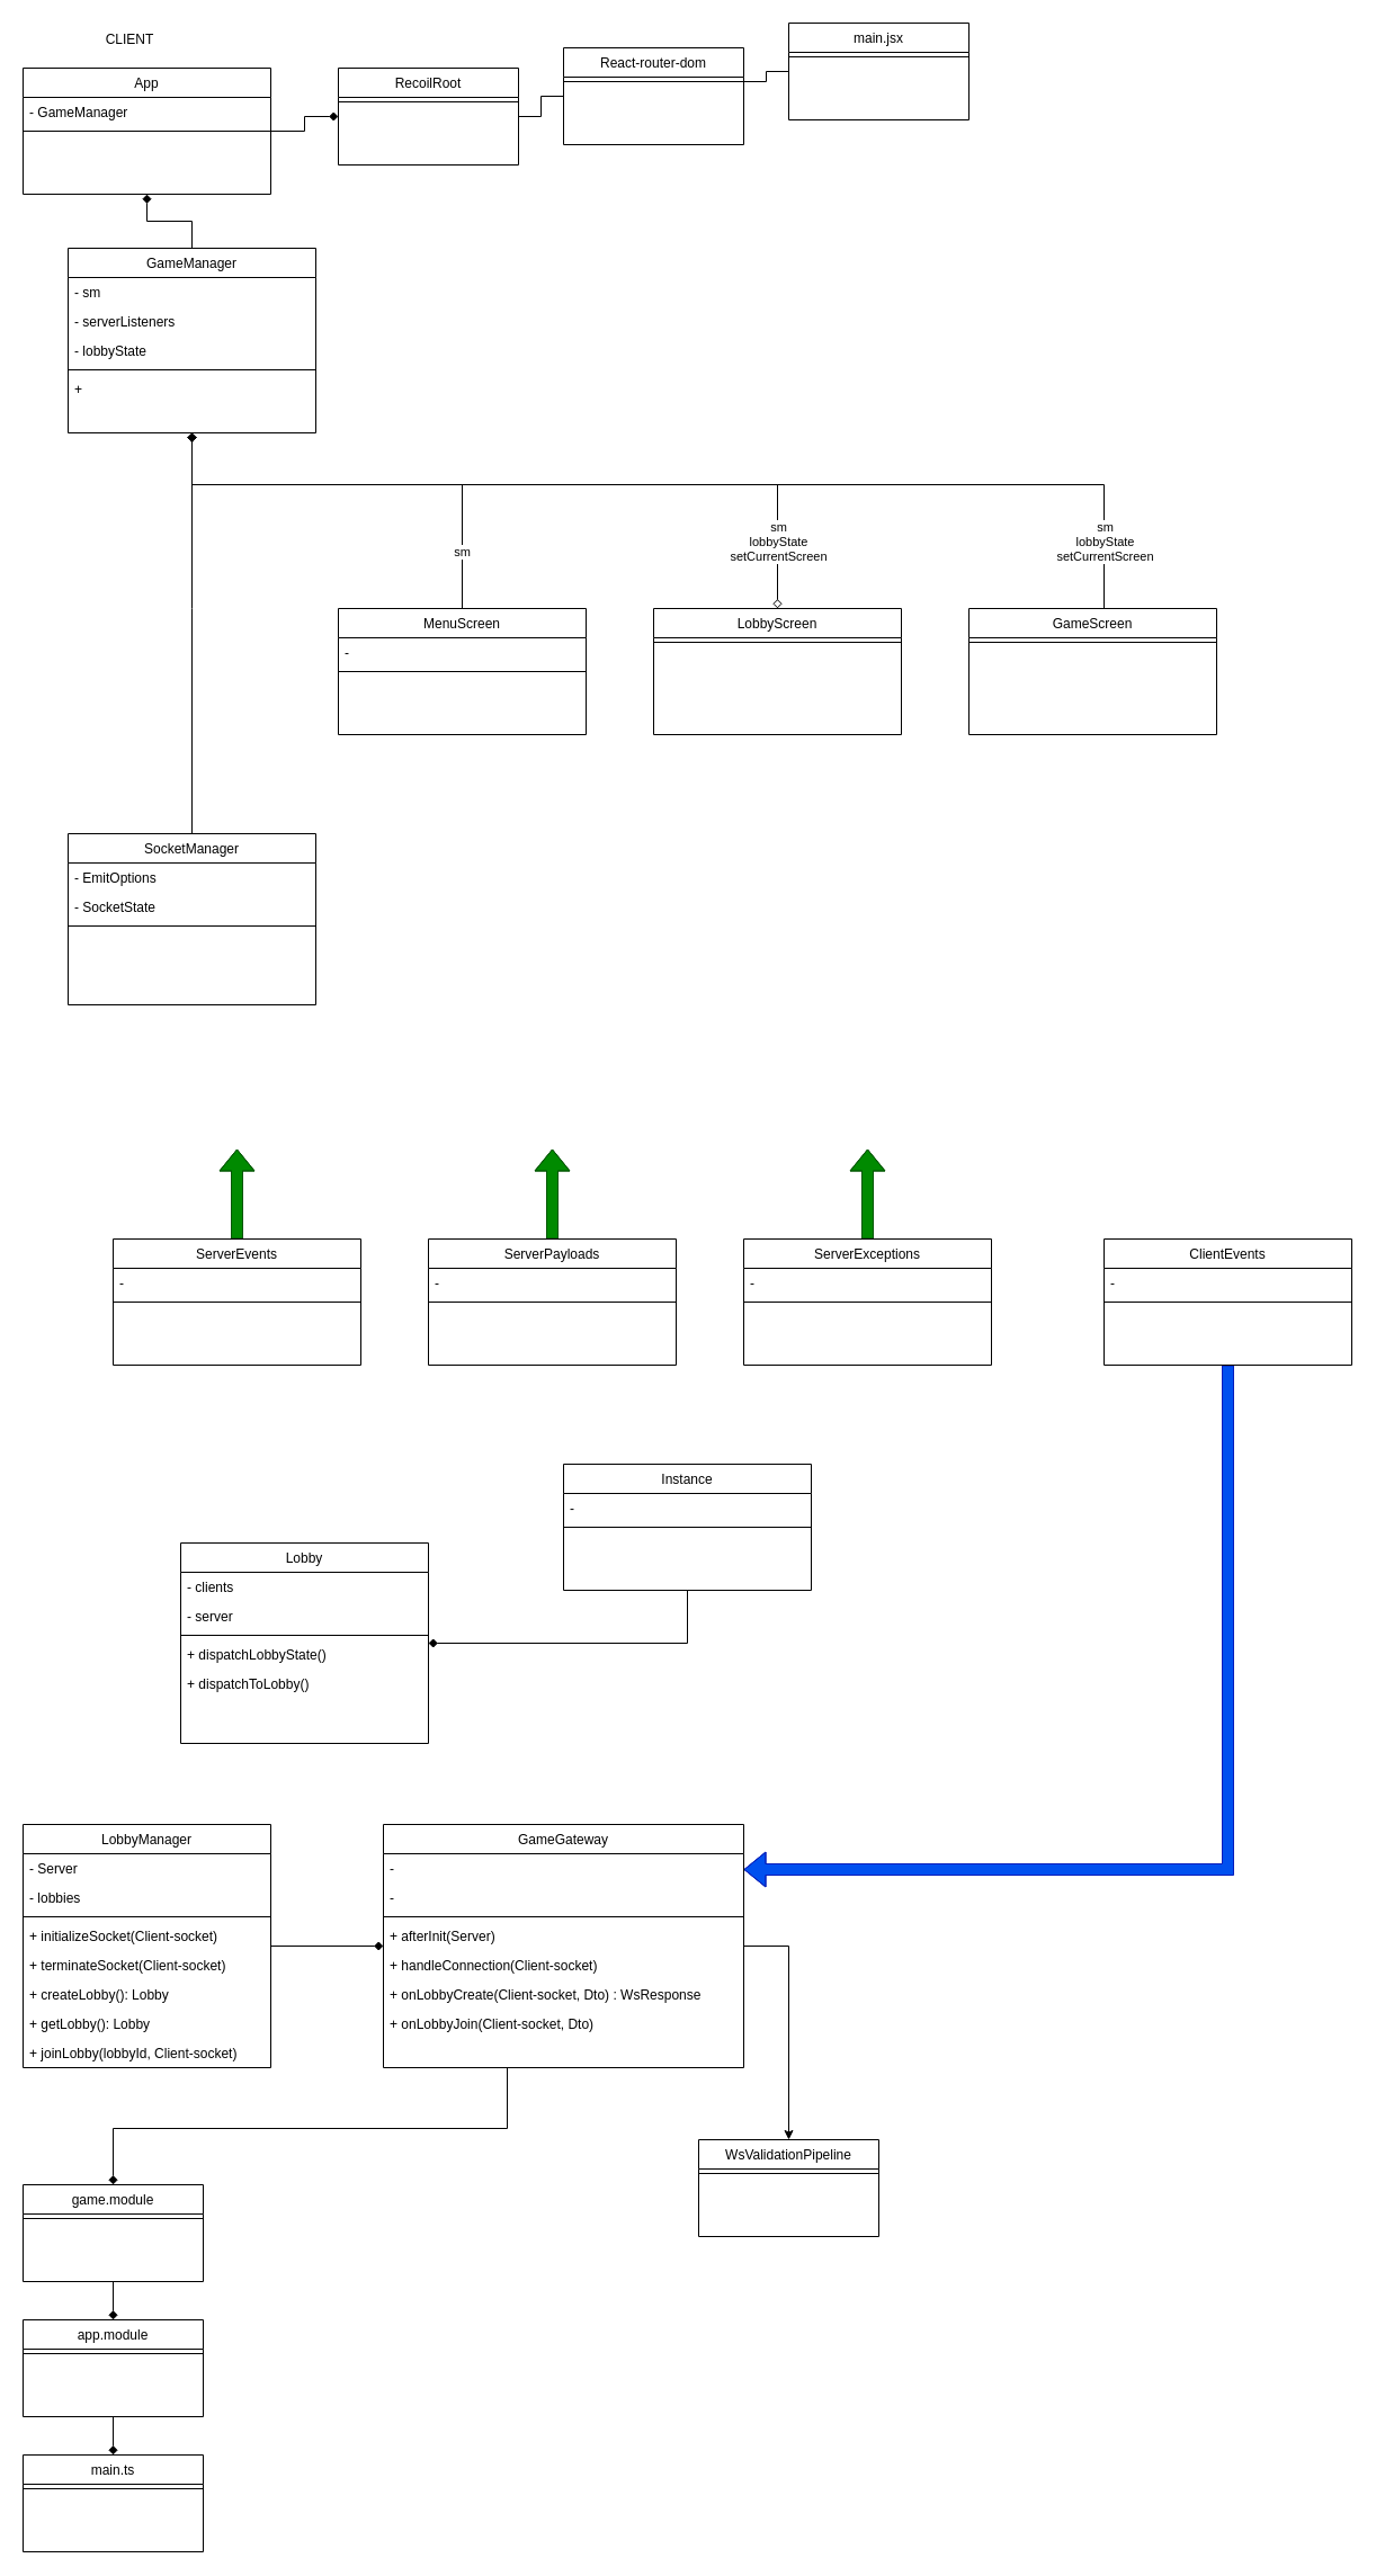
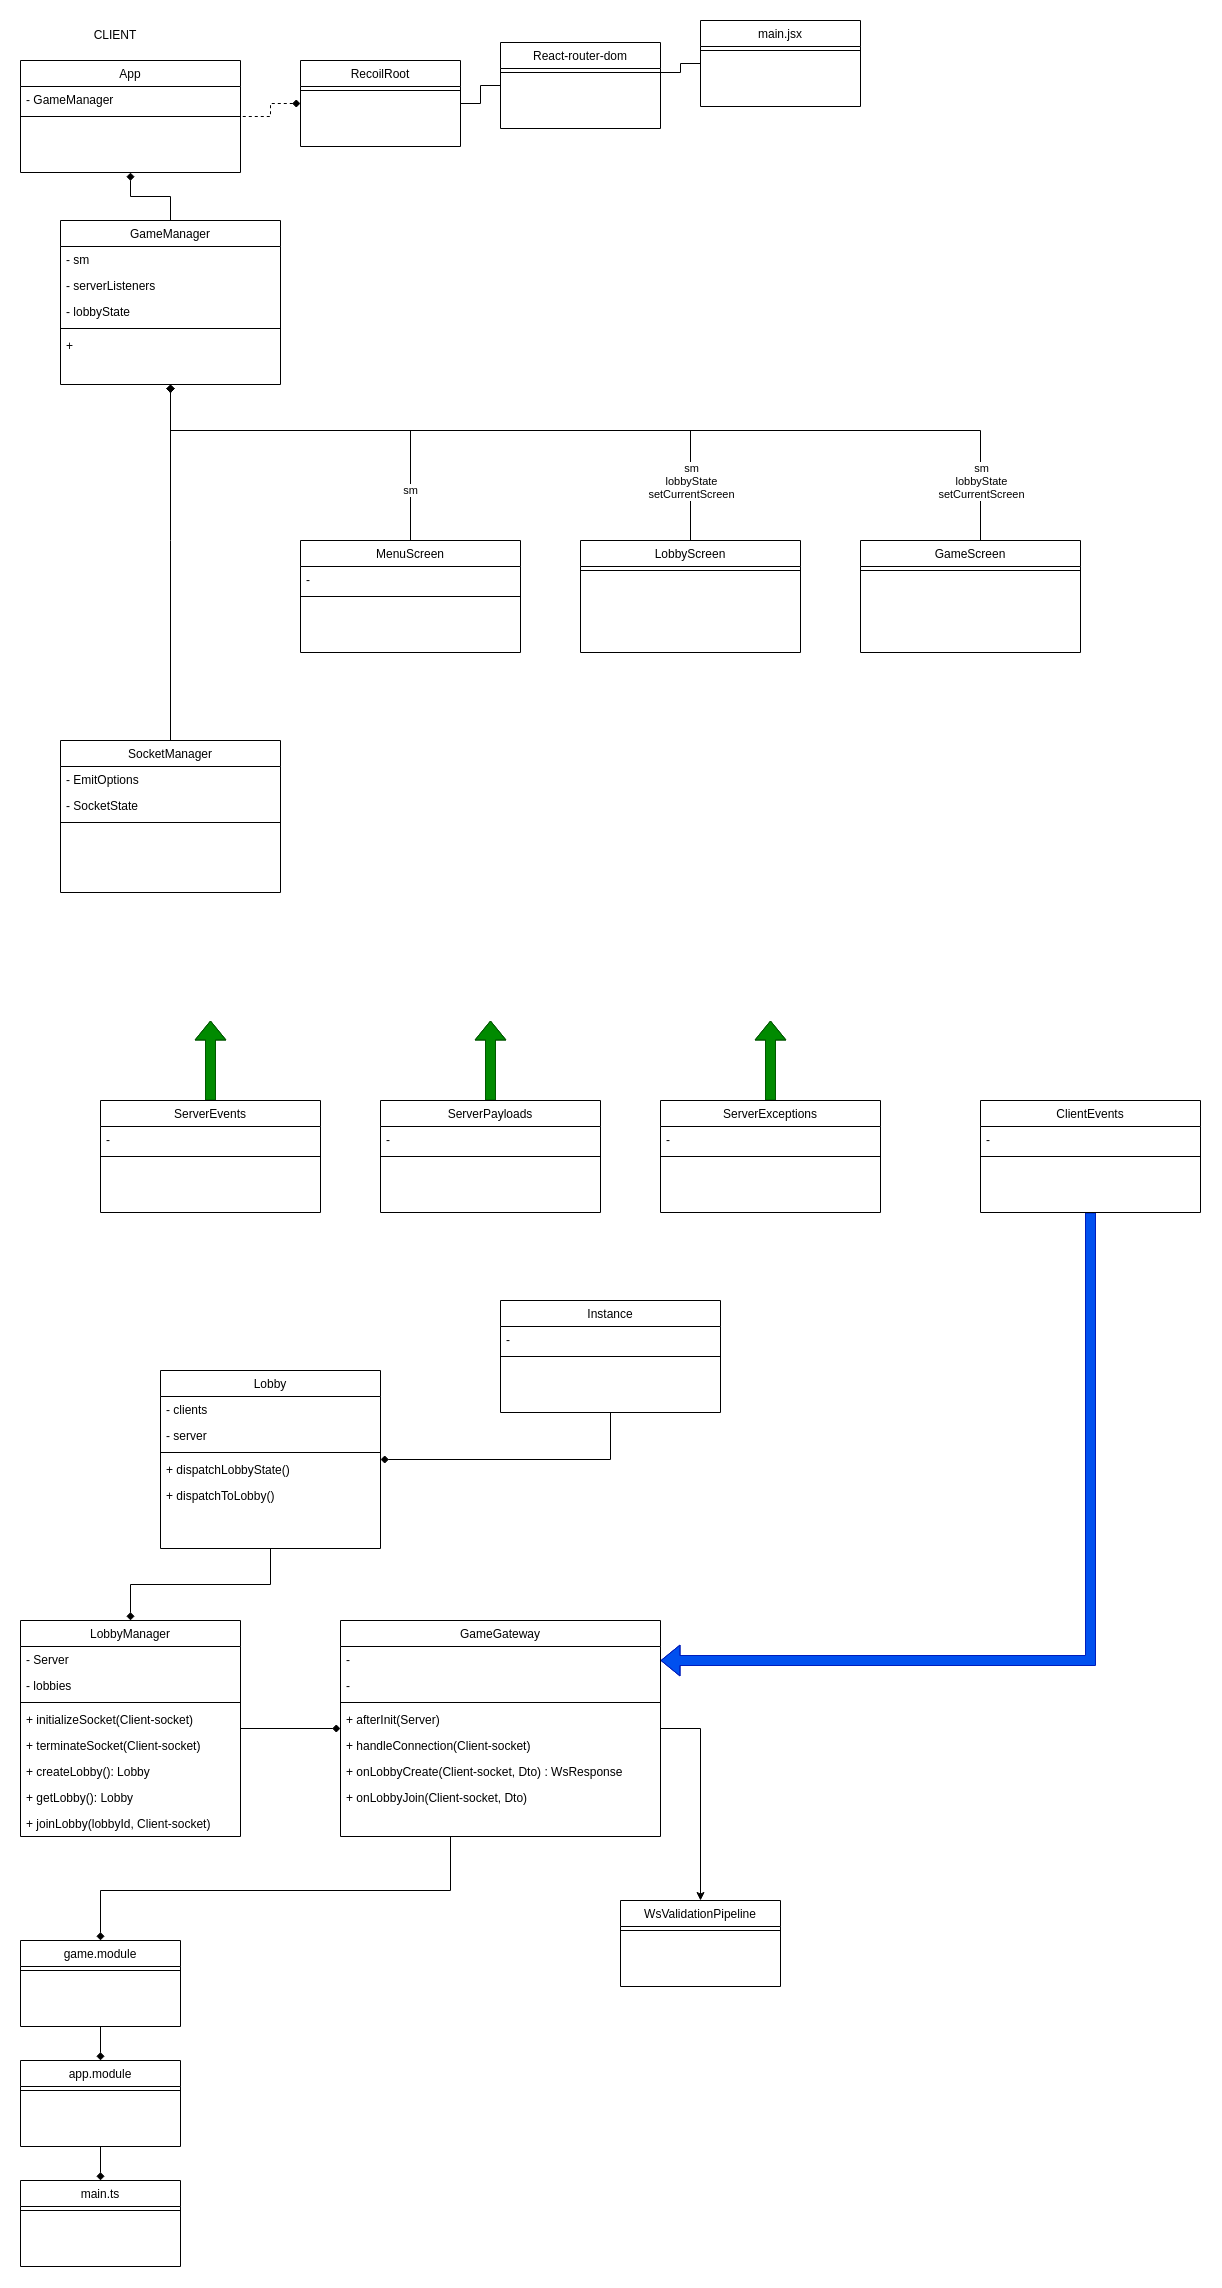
- <mxCell id="85" style="edgeStyle=orthogonalEdgeStyle;rounded=0;orthogonalLoop=1;jettySize=auto;html=1;endArrow=none;endFill=0;startArrow=diamond;startFill=1;" parent="1" source="87" target="3" edge="1"><mxGeometry relative="1" as="geometry"><Array as="points"><mxPoint x="270" y="103" /><mxPoint x="270" y="116" /></Array></mxGeometry></mxCell>
+ <mxCell id="85" style="edgeStyle=orthogonalEdgeStyle;rounded=0;orthogonalLoop=1;jettySize=auto;html=1;endArrow=none;endFill=0;startArrow=diamond;startFill=1;dashed=1;" parent="1" source="87" target="3" edge="1"><mxGeometry relative="1" as="geometry"><Array as="points"><mxPoint x="270" y="103" /><mxPoint x="270" y="116" /></Array></mxGeometry></mxCell>
- <mxCell id="15" style="edgeStyle=orthogonalEdgeStyle;rounded=0;orthogonalLoop=1;jettySize=auto;html=1;startArrow=diamond;startFill=1;endArrow=diamond;endFill=0;" parent="1" source="6" target="13" edge="1"><mxGeometry relative="1" as="geometry"><mxPoint x="140" y="182" as="sourcePoint" /><mxPoint x="180" y="230" as="targetPoint" /><Array as="points"><mxPoint x="170" y="430" /><mxPoint x="690" y="430" /></Array></mxGeometry></mxCell>
+ <mxCell id="15" style="edgeStyle=orthogonalEdgeStyle;rounded=0;orthogonalLoop=1;jettySize=auto;html=1;startArrow=diamond;startFill=1;endArrow=none;endFill=0;" parent="1" source="6" target="13" edge="1"><mxGeometry relative="1" as="geometry"><mxPoint x="140" y="182" as="sourcePoint" /><mxPoint x="180" y="230" as="targetPoint" /><Array as="points"><mxPoint x="170" y="430" /><mxPoint x="690" y="430" /></Array></mxGeometry></mxCell>
+ <mxCell id="42" style="edgeStyle=orthogonalEdgeStyle;rounded=0;orthogonalLoop=1;jettySize=auto;html=1;startArrow=diamond;startFill=1;endArrow=none;endFill=0;" parent="1" source="43" target="53" edge="1"><mxGeometry relative="1" as="geometry" /></mxCell>
